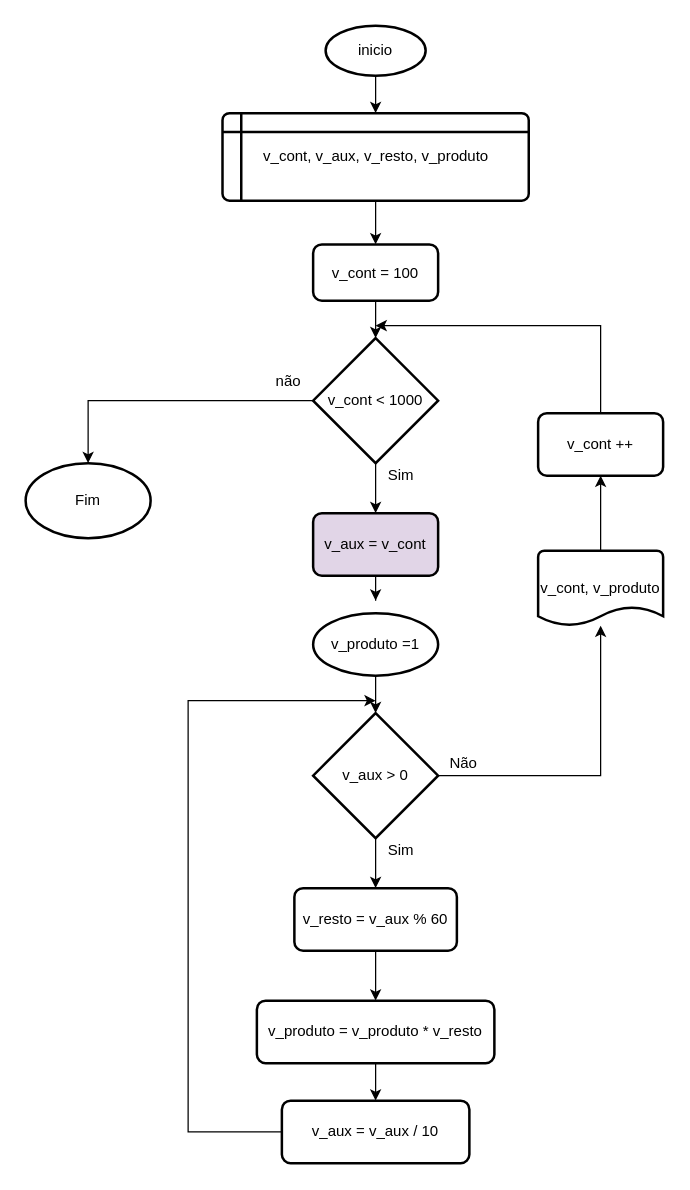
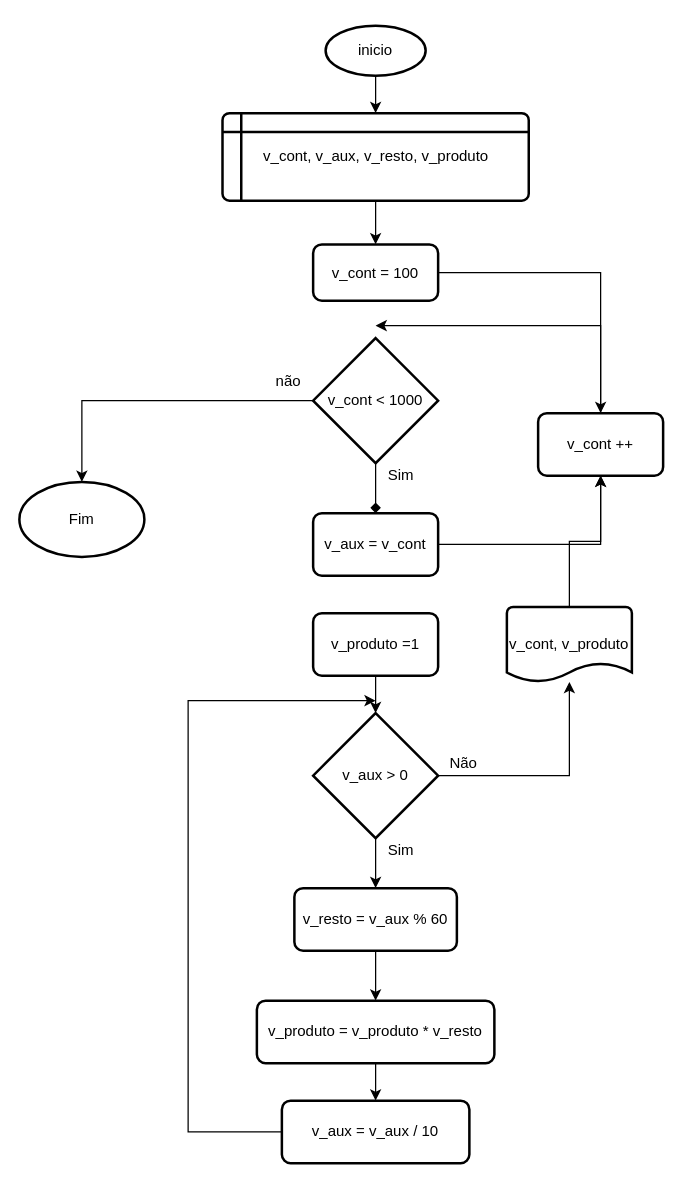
- <mxCell id="6" style="edgeStyle=orthogonalEdgeStyle;rounded=0;orthogonalLoop=1;jettySize=auto;html=1;" parent="1" source="7" target="10" edge="1"><mxGeometry relative="1" as="geometry" /></mxCell>
+ <mxCell id="6" style="edgeStyle=orthogonalEdgeStyle;rounded=0;orthogonalLoop=1;jettySize=auto;html=1;" parent="1" source="7" target="23" edge="1"><mxGeometry relative="1" as="geometry" /></mxCell>
- <mxCell id="33" value="&lt;font style=&quot;vertical-align: inherit&quot;&gt;&lt;font style=&quot;vertical-align: inherit&quot;&gt;Fim&lt;/font&gt;&lt;/font&gt;" style="strokeWidth=2;html=1;shape=mxgraph.flowchart.start_1;whiteSpace=wrap;" parent="1" vertex="1"><mxGeometry x="20" y="370" width="100" height="60" as="geometry" /></mxCell>
+ <mxCell id="33" value="&lt;font style=&quot;vertical-align: inherit&quot;&gt;&lt;font style=&quot;vertical-align: inherit&quot;&gt;Fim&lt;/font&gt;&lt;/font&gt;" style="strokeWidth=2;html=1;shape=mxgraph.flowchart.start_1;whiteSpace=wrap;" parent="1" vertex="1"><mxGeometry x="15" y="385" width="100" height="60" as="geometry" /></mxCell>
- <mxCell id="8" style="edgeStyle=orthogonalEdgeStyle;rounded=0;orthogonalLoop=1;jettySize=auto;html=1;" parent="1" source="10" target="12" edge="1"><mxGeometry relative="1" as="geometry" /></mxCell>
+ <mxCell id="8" style="edgeStyle=orthogonalEdgeStyle;rounded=0;orthogonalLoop=1;jettySize=auto;html=1;endArrow=diamond;" parent="1" source="10" target="12" edge="1"><mxGeometry relative="1" as="geometry" /></mxCell>
- <mxCell id="12" value="&lt;font style=&quot;vertical-align: inherit&quot;&gt;&lt;font style=&quot;vertical-align: inherit&quot;&gt;v_aux = v_cont&lt;/font&gt;&lt;/font&gt;" style="rounded=1;whiteSpace=wrap;html=1;absoluteArcSize=1;arcSize=14;strokeWidth=2;fillColor=#e1d5e7;" parent="1" vertex="1"><mxGeometry x="250" y="410" width="100" height="50" as="geometry" /></mxCell>
+ <mxCell id="12" value="&lt;font style=&quot;vertical-align: inherit&quot;&gt;&lt;font style=&quot;vertical-align: inherit&quot;&gt;v_aux = v_cont&lt;/font&gt;&lt;/font&gt;" style="rounded=1;whiteSpace=wrap;html=1;absoluteArcSize=1;arcSize=14;strokeWidth=2;" parent="1" vertex="1"><mxGeometry x="250" y="410" width="100" height="50" as="geometry" /></mxCell>
- <mxCell id="21" value="&lt;font style=&quot;vertical-align: inherit&quot;&gt;&lt;font style=&quot;vertical-align: inherit&quot;&gt;v_cont, v_produto&lt;/font&gt;&lt;/font&gt;" style="strokeWidth=2;html=1;shape=mxgraph.flowchart.document2;whiteSpace=wrap;size=0.25;" parent="1" vertex="1"><mxGeometry x="430" y="440" width="100" height="60" as="geometry" /></mxCell>
+ <mxCell id="21" value="&lt;font style=&quot;vertical-align: inherit&quot;&gt;&lt;font style=&quot;vertical-align: inherit&quot;&gt;v_cont, v_produto&lt;/font&gt;&lt;/font&gt;" style="strokeWidth=2;html=1;shape=mxgraph.flowchart.document2;whiteSpace=wrap;size=0.25;" parent="1" vertex="1"><mxGeometry x="405" y="485" width="100" height="60" as="geometry" /></mxCell>
- <mxCell id="11" style="edgeStyle=orthogonalEdgeStyle;rounded=0;orthogonalLoop=1;jettySize=auto;html=1;entryX=0.5;entryY=-0.2;entryDx=0;entryDy=0;entryPerimeter=0;" parent="1" source="12" target="16" edge="1"><mxGeometry relative="1" as="geometry" /></mxCell>
+ <mxCell id="11" style="edgeStyle=orthogonalEdgeStyle;rounded=0;orthogonalLoop=1;jettySize=auto;html=1;" parent="1" source="12" target="23" edge="1"><mxGeometry relative="1" as="geometry" /></mxCell>
- <mxCell id="16" value="&lt;font style=&quot;vertical-align: inherit&quot;&gt;&lt;font style=&quot;vertical-align: inherit&quot;&gt;&lt;font style=&quot;vertical-align: inherit&quot;&gt;&lt;font style=&quot;vertical-align: inherit&quot;&gt;v_produto =1&lt;/font&gt;&lt;/font&gt;&lt;/font&gt;&lt;/font&gt;" style="ellipse;whiteSpace=wrap;html=1;absoluteArcSize=1;arcSize=14;strokeWidth=2;" parent="1" vertex="1"><mxGeometry x="250" y="490" width="100" height="50" as="geometry" /></mxCell>
+ <mxCell id="16" value="&lt;font style=&quot;vertical-align: inherit&quot;&gt;&lt;font style=&quot;vertical-align: inherit&quot;&gt;&lt;font style=&quot;vertical-align: inherit&quot;&gt;&lt;font style=&quot;vertical-align: inherit&quot;&gt;v_produto =1&lt;/font&gt;&lt;/font&gt;&lt;/font&gt;&lt;/font&gt;" style="rounded=1;whiteSpace=wrap;html=1;absoluteArcSize=1;arcSize=14;strokeWidth=2;" parent="1" vertex="1"><mxGeometry x="250" y="490" width="100" height="50" as="geometry" /></mxCell>
